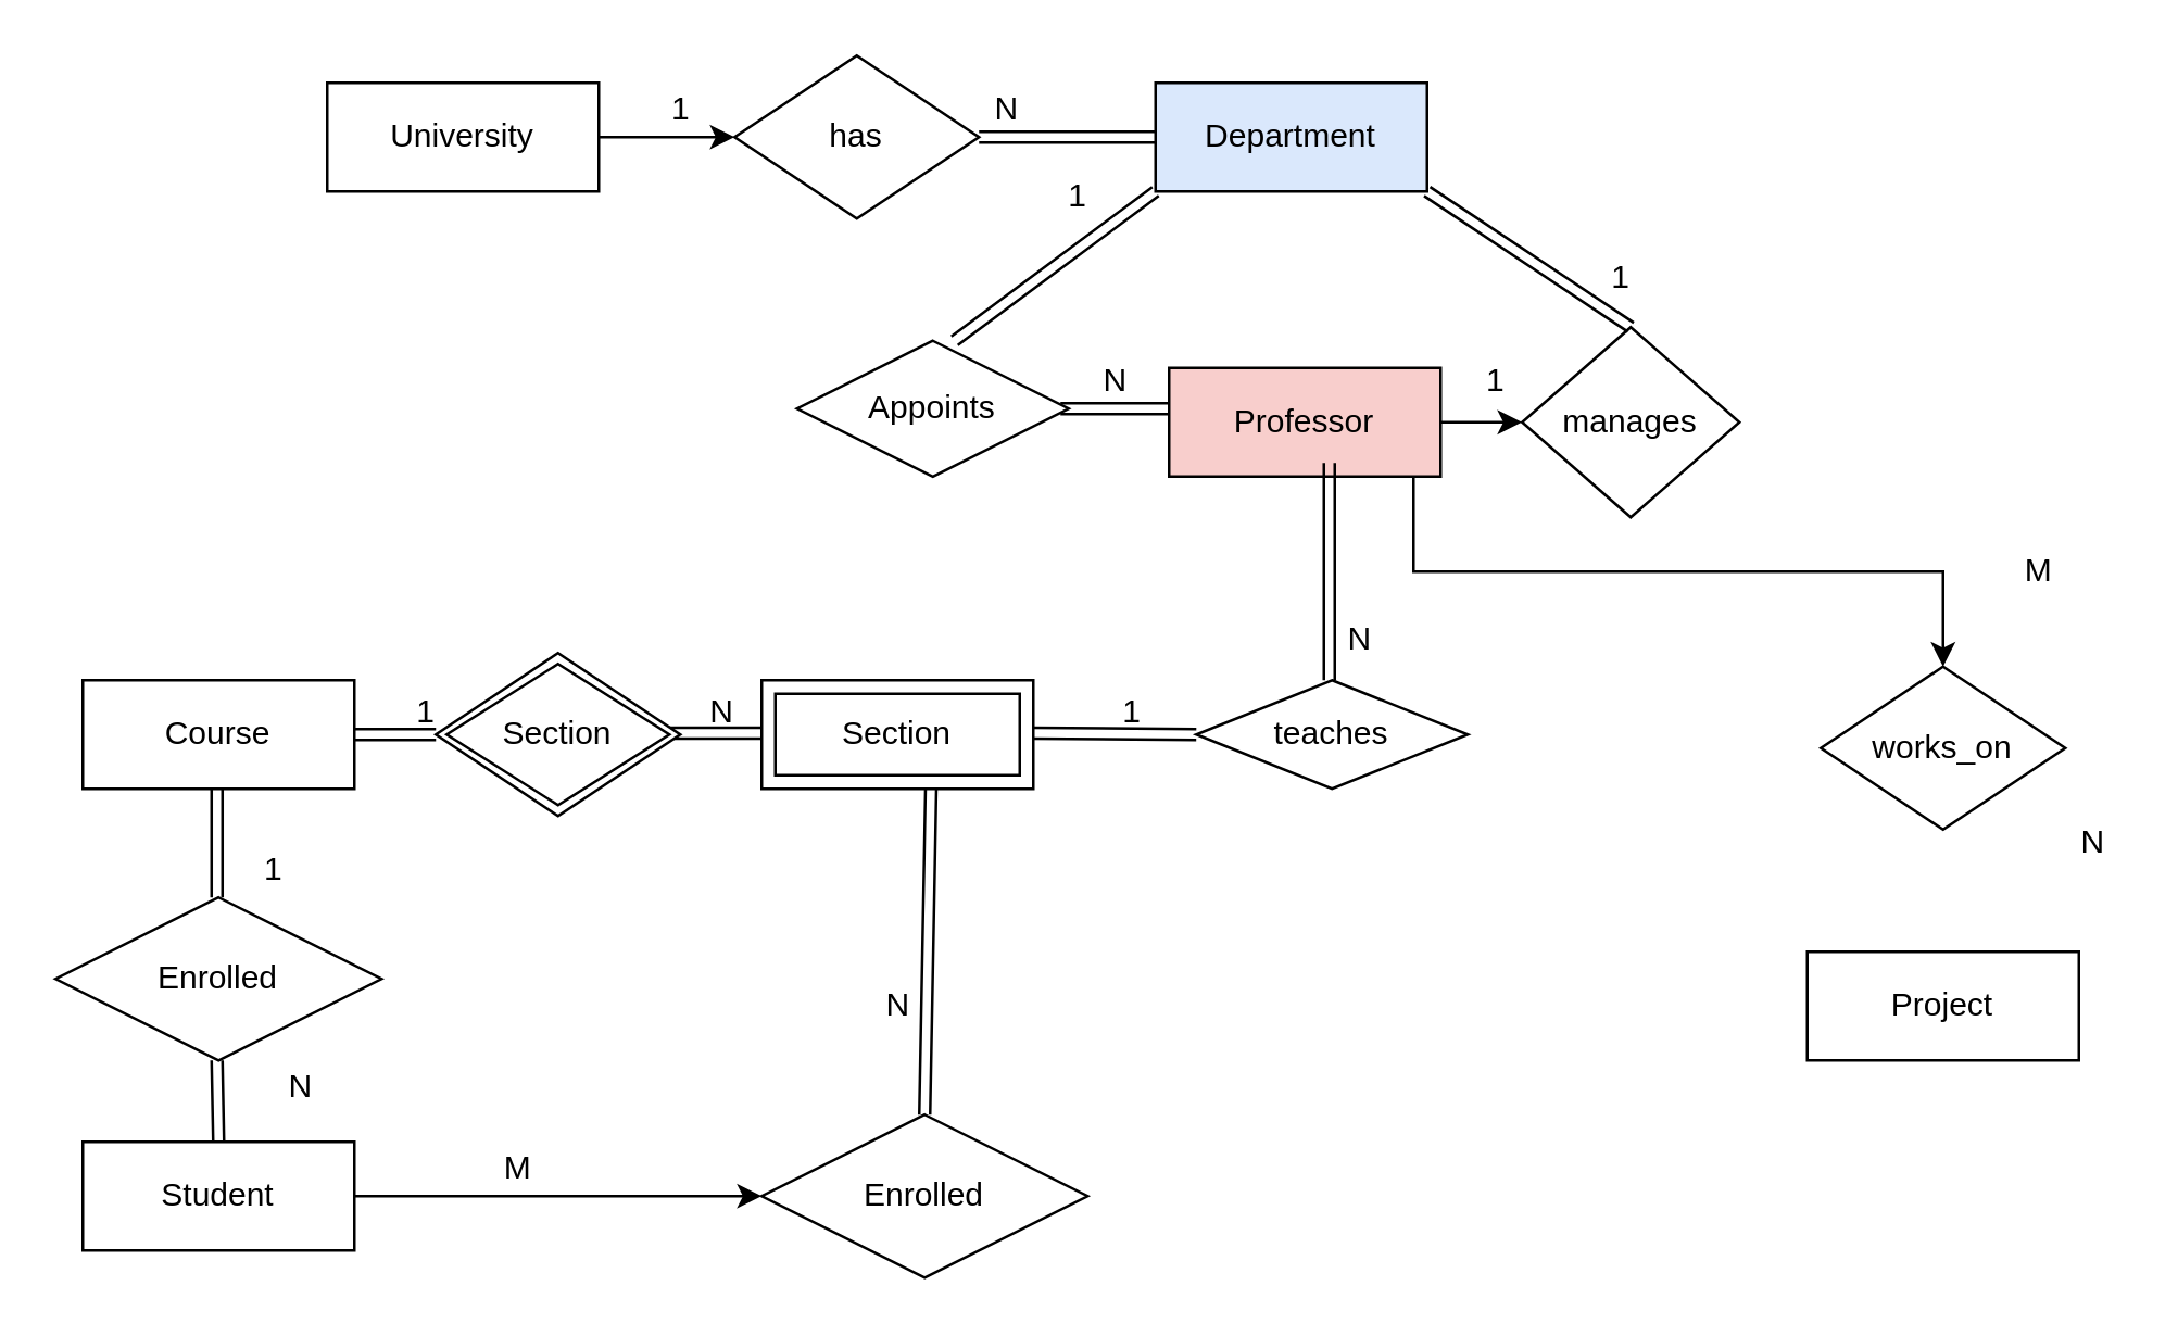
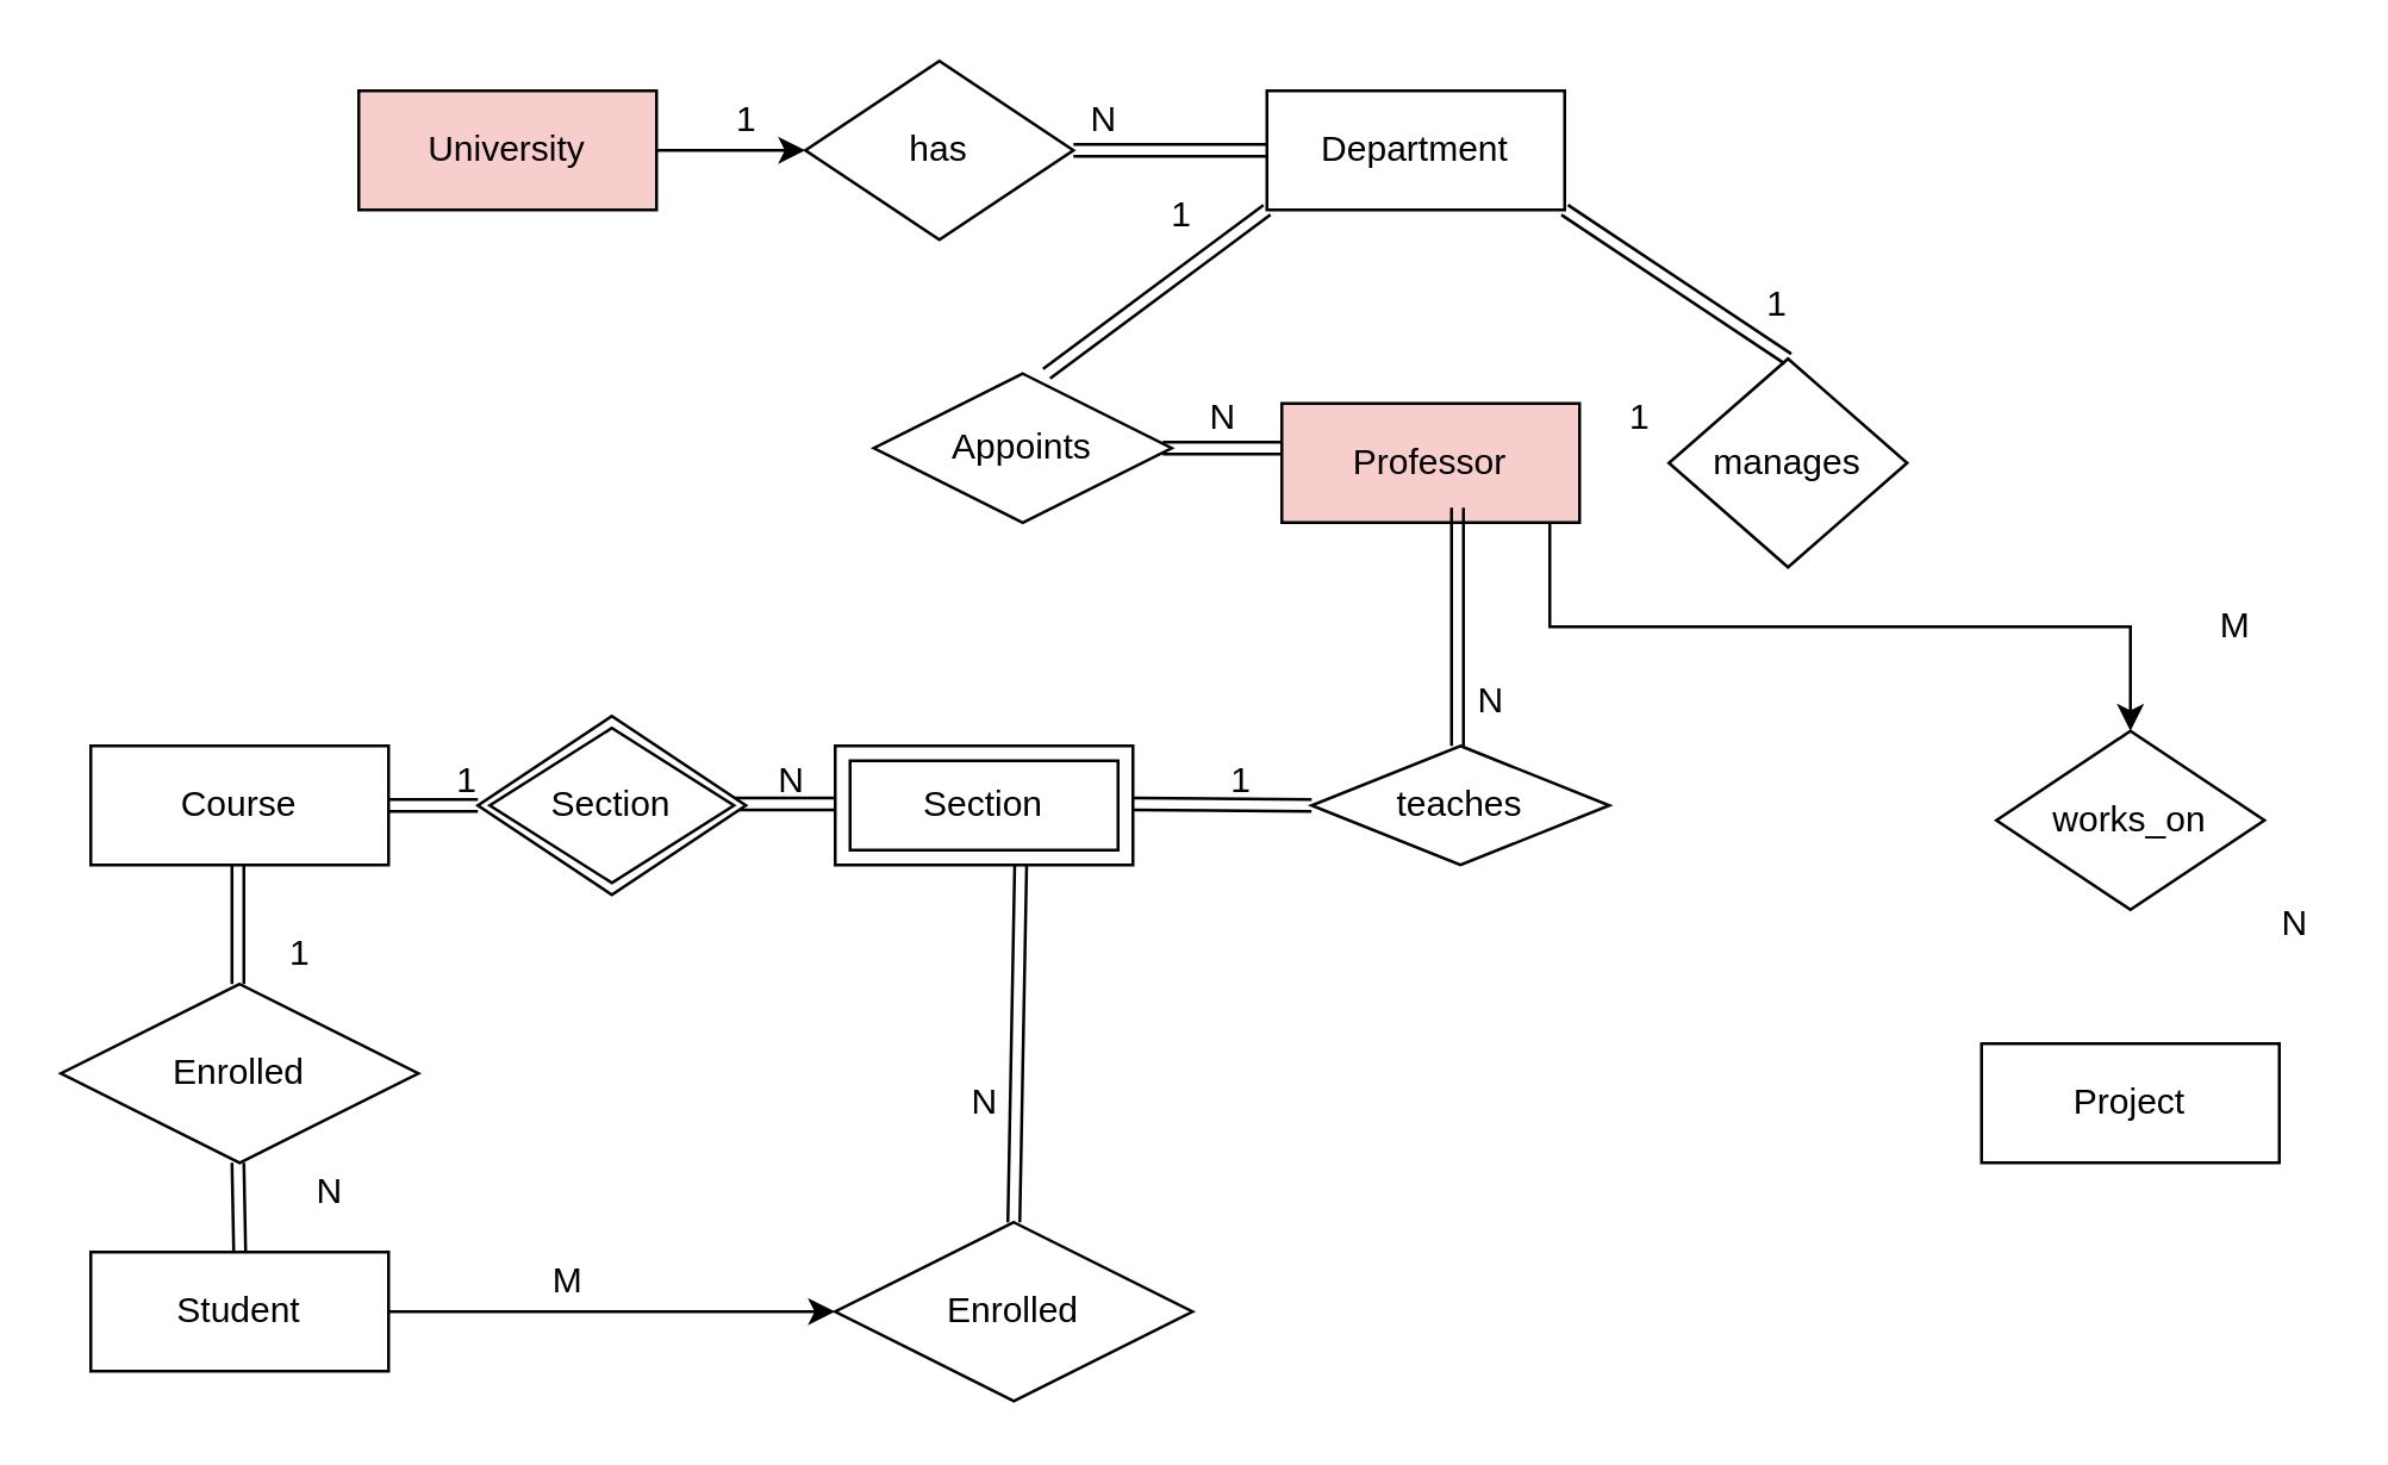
- <mxCell id="3" value="University" style="whiteSpace=wrap;html=1;align=center;" vertex="1" parent="1"><mxGeometry x="120" y="30" width="100" height="40" as="geometry" /></mxCell>
+ <mxCell id="3" value="University" style="whiteSpace=wrap;html=1;align=center;fillColor=#f8cecc;" vertex="1" parent="1"><mxGeometry x="120" y="30" width="100" height="40" as="geometry" /></mxCell>
- <mxCell id="4" value="Department" style="whiteSpace=wrap;html=1;align=center;fillColor=#dae8fc;" vertex="1" parent="1"><mxGeometry x="425" y="30" width="100" height="40" as="geometry" /></mxCell>
+ <mxCell id="4" value="Department" style="whiteSpace=wrap;html=1;align=center;" vertex="1" parent="1"><mxGeometry x="425" y="30" width="100" height="40" as="geometry" /></mxCell>
- <mxCell id="7" style="edgeStyle=orthogonalEdgeStyle;rounded=0;orthogonalLoop=1;jettySize=auto;html=1;entryX=0;entryY=0.5;entryDx=0;entryDy=0;" edge="1" parent="1" source="9" target="16"><mxGeometry relative="1" as="geometry" /></mxCell>
